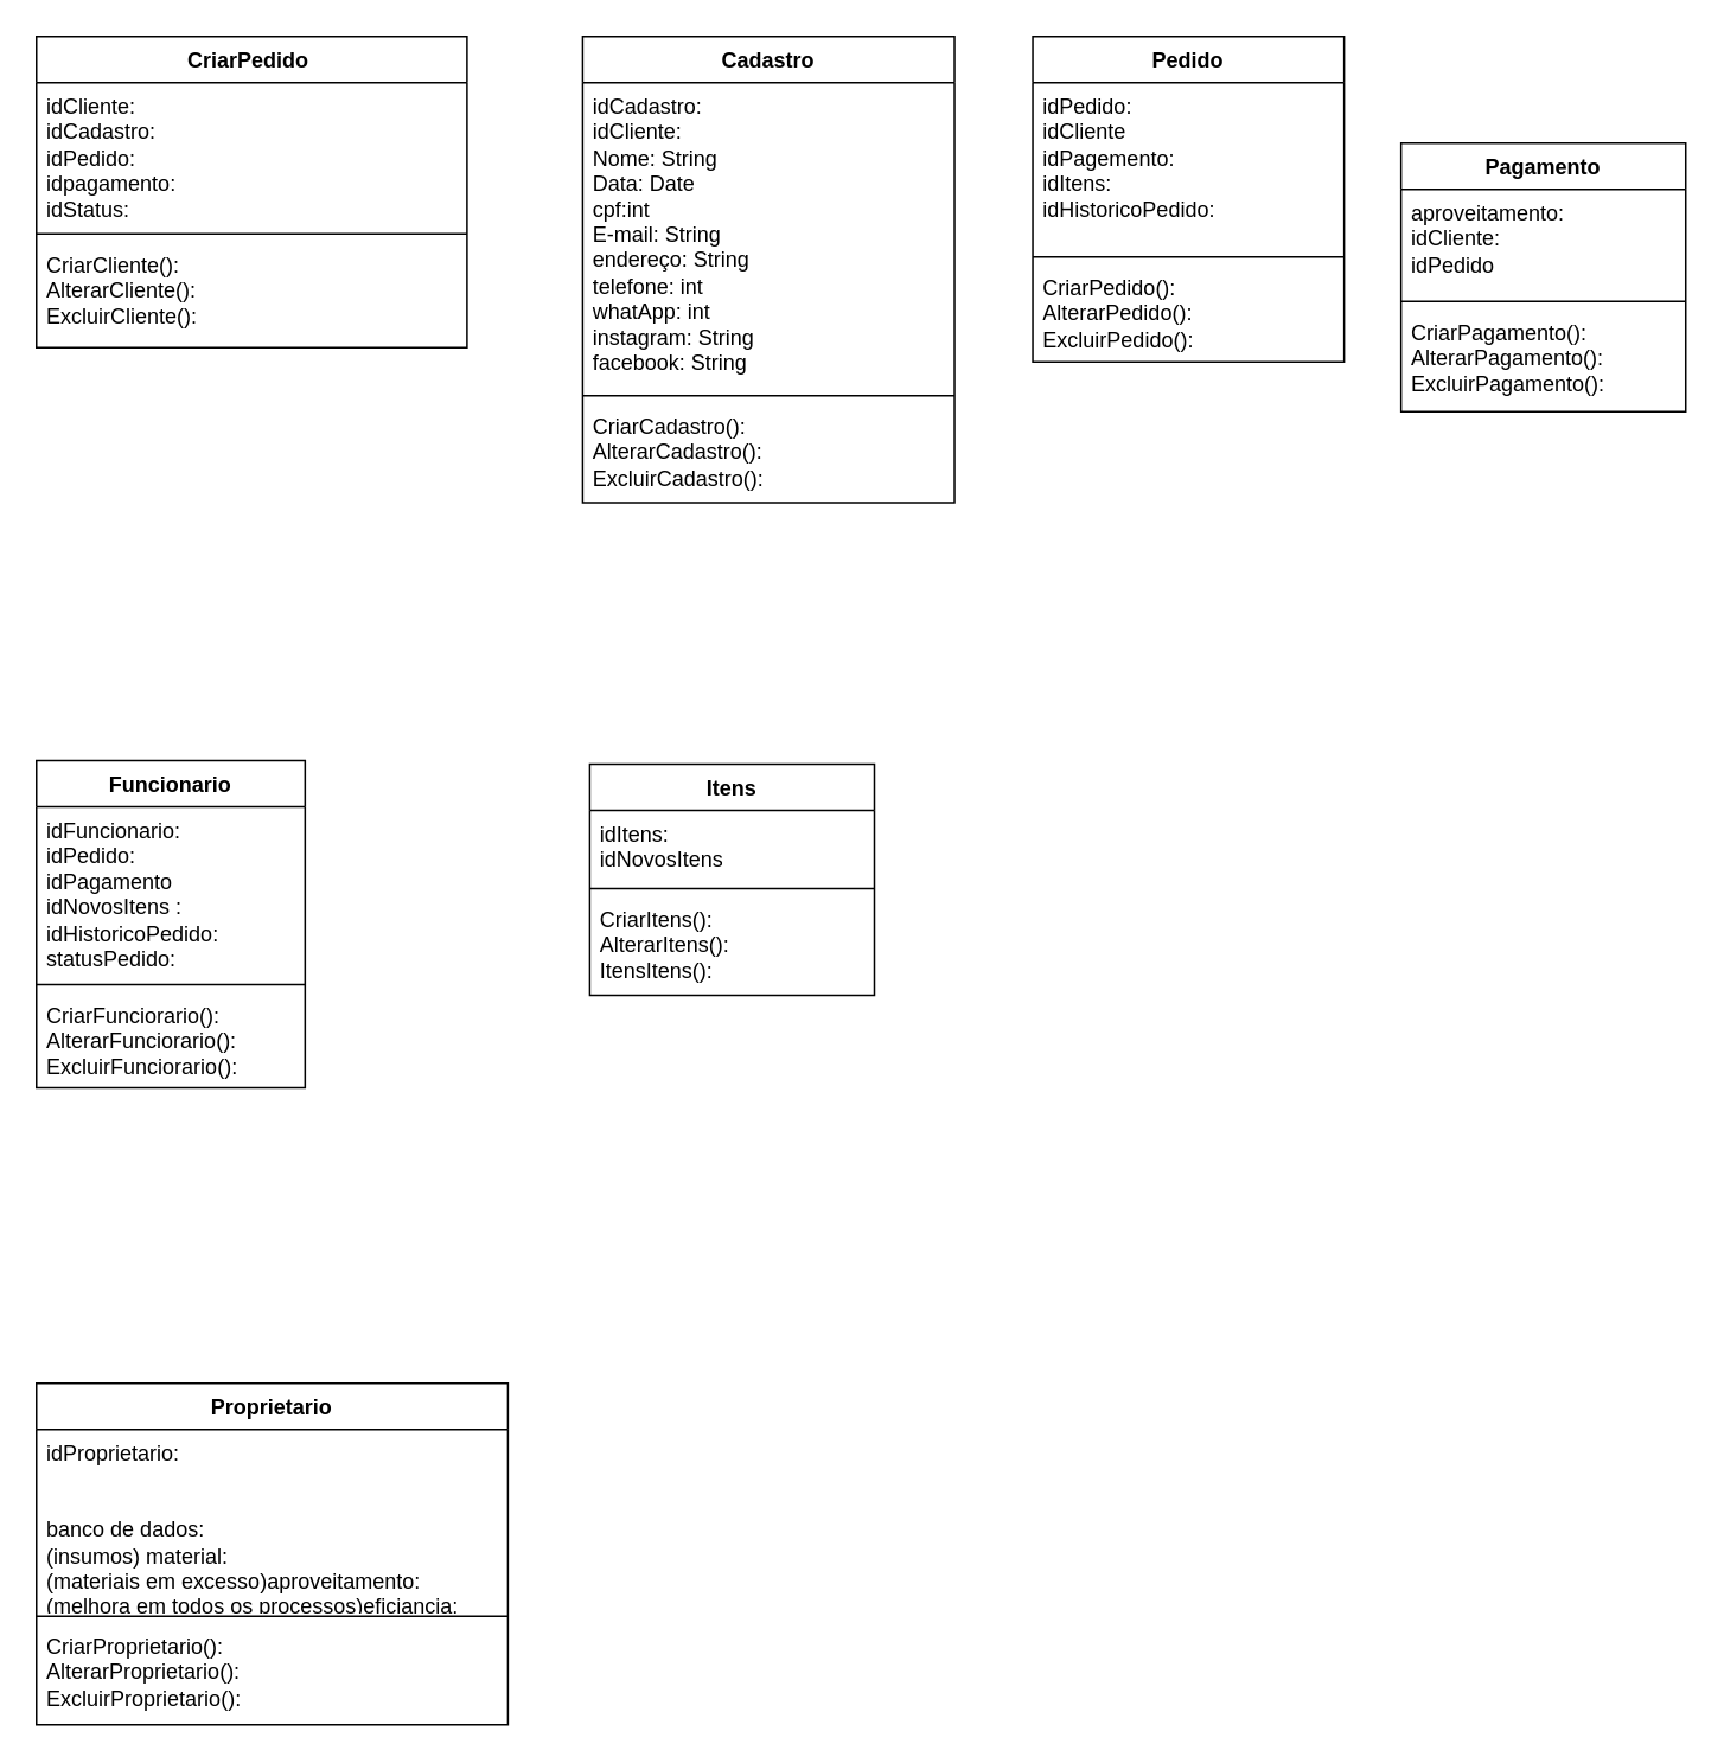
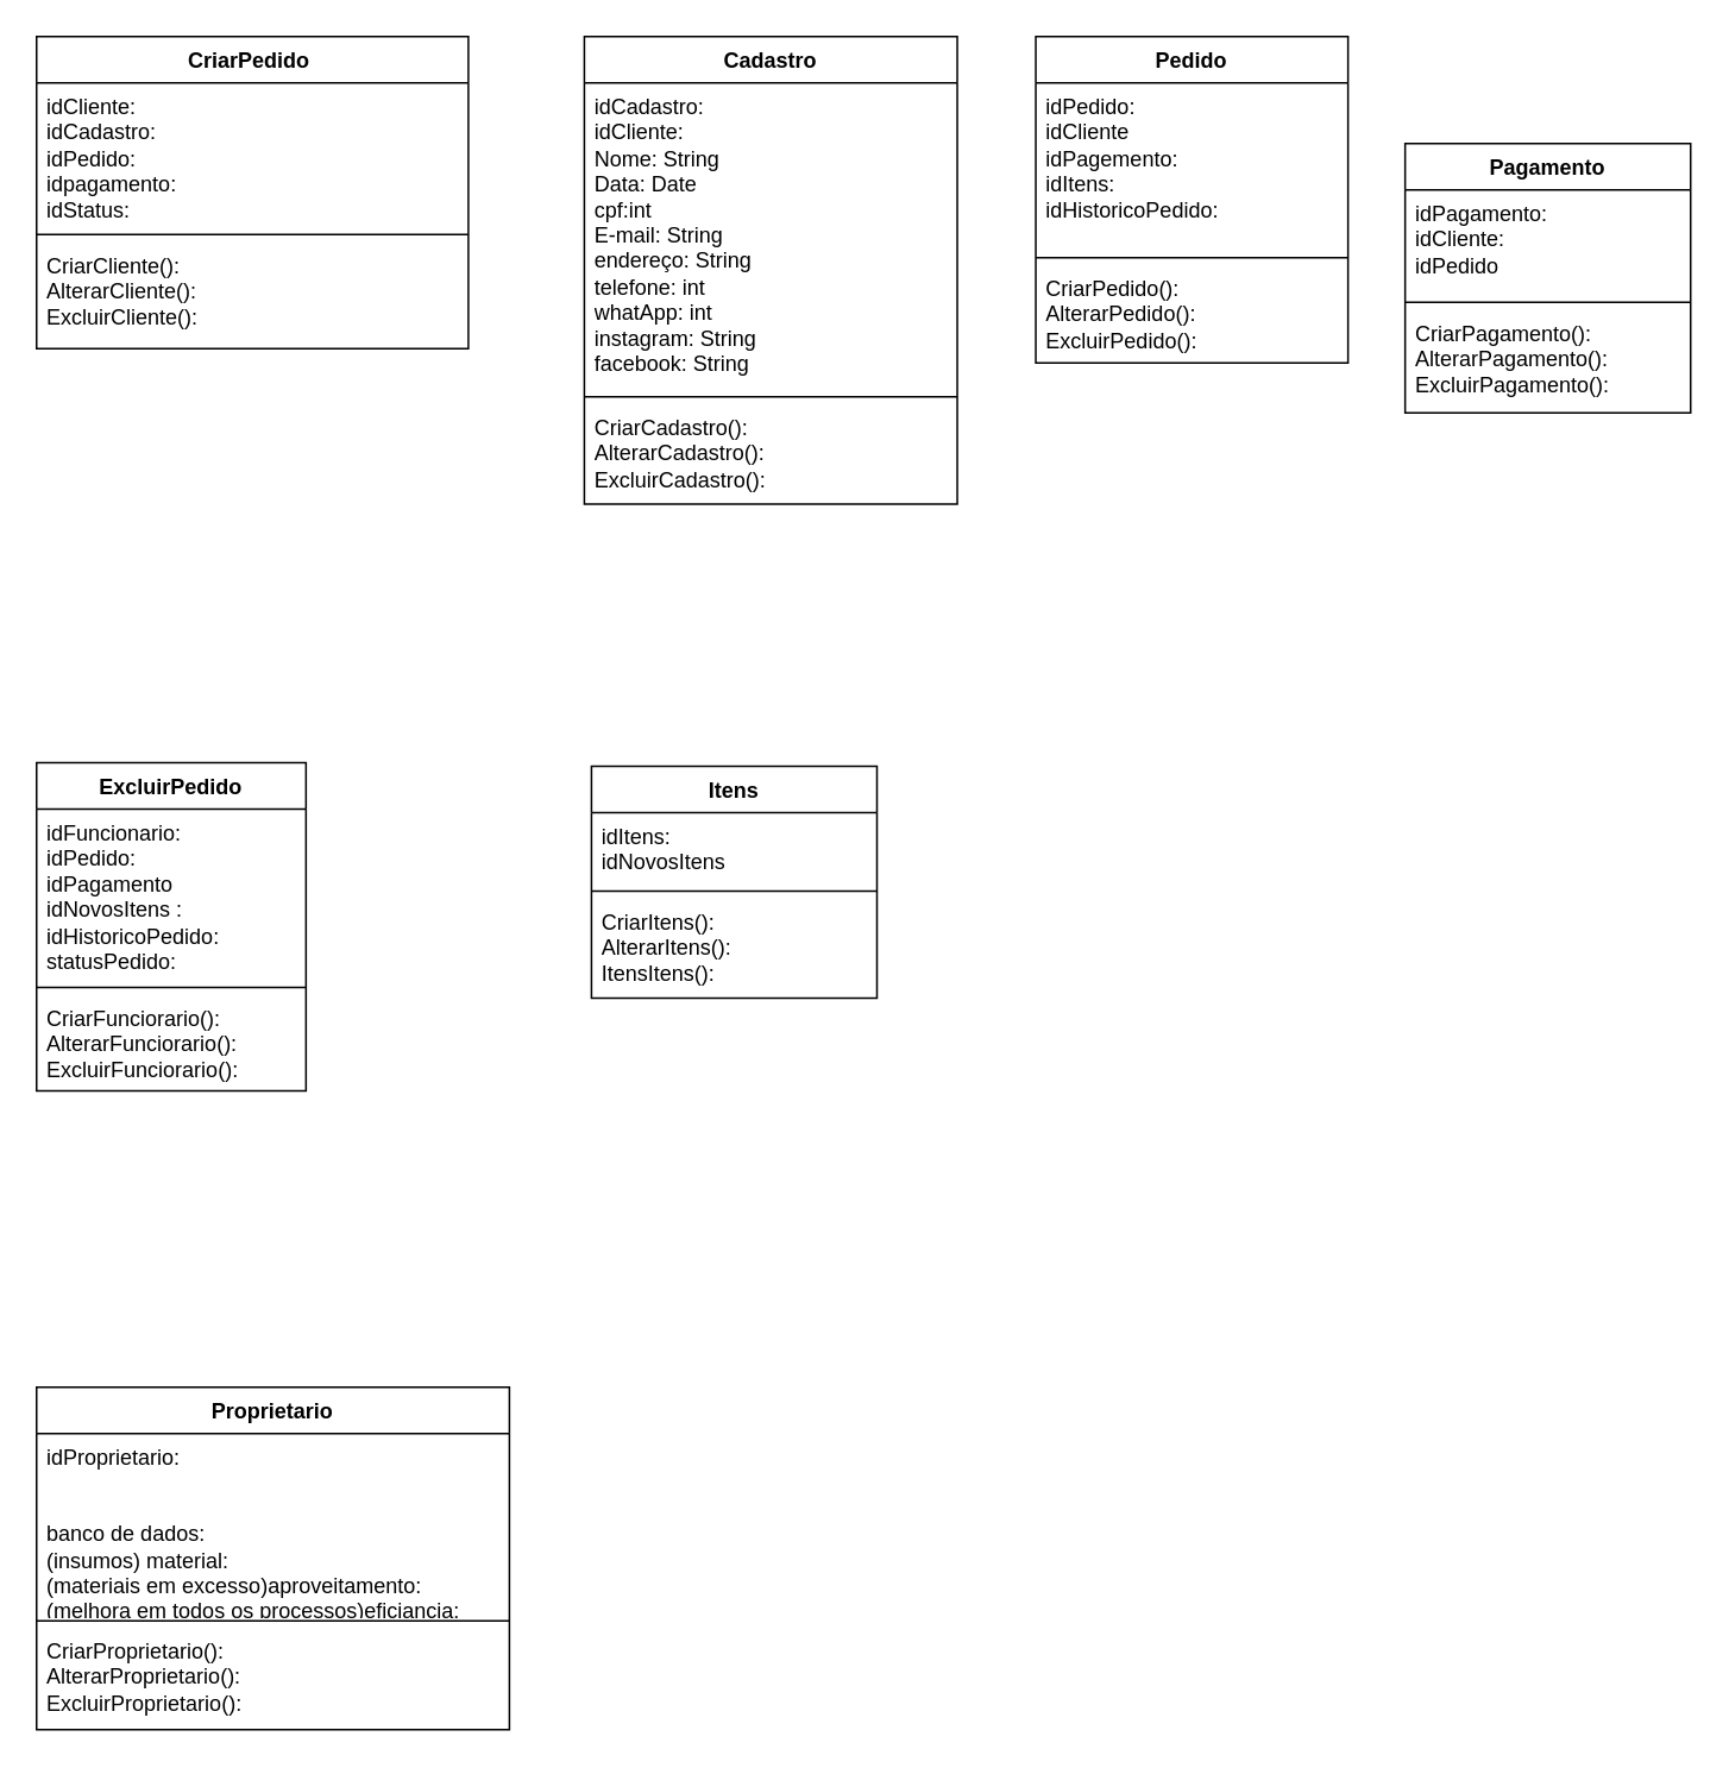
- <mxCell id="23" value="aproveitamento:&lt;div&gt;idCliente:&lt;/div&gt;&lt;div&gt;idPedido&lt;br&gt;&lt;div&gt;&lt;br&gt;&lt;/div&gt;&lt;/div&gt;" style="text;strokeColor=none;fillColor=none;align=left;verticalAlign=top;spacingLeft=4;spacingRight=4;overflow=hidden;rotatable=0;points=[[0,0.5],[1,0.5]];portConstraint=eastwest;whiteSpace=wrap;html=1;" parent="22" vertex="1"><mxGeometry y="26" width="160" height="59" as="geometry" /></mxCell>
+ <mxCell id="23" value="idPagamento:&lt;div&gt;idCliente:&lt;/div&gt;&lt;div&gt;idPedido&lt;br&gt;&lt;div&gt;&lt;br&gt;&lt;/div&gt;&lt;/div&gt;" style="text;strokeColor=none;fillColor=none;align=left;verticalAlign=top;spacingLeft=4;spacingRight=4;overflow=hidden;rotatable=0;points=[[0,0.5],[1,0.5]];portConstraint=eastwest;whiteSpace=wrap;html=1;" parent="22" vertex="1"><mxGeometry y="26" width="160" height="59" as="geometry" /></mxCell>
- <mxCell id="6" value="Funcionario" style="swimlane;fontStyle=1;align=center;verticalAlign=top;childLayout=stackLayout;horizontal=1;startSize=26;horizontalStack=0;resizeParent=1;resizeParentMax=0;resizeLast=0;collapsible=1;marginBottom=0;whiteSpace=wrap;html=1;" parent="1" vertex="1"><mxGeometry x="20" y="427" width="151" height="184" as="geometry" /></mxCell>
+ <mxCell id="6" value="ExcluirPedido" style="swimlane;fontStyle=1;align=center;verticalAlign=top;childLayout=stackLayout;horizontal=1;startSize=26;horizontalStack=0;resizeParent=1;resizeParentMax=0;resizeLast=0;collapsible=1;marginBottom=0;whiteSpace=wrap;html=1;" parent="1" vertex="1"><mxGeometry x="20" y="427" width="151" height="184" as="geometry" /></mxCell>
